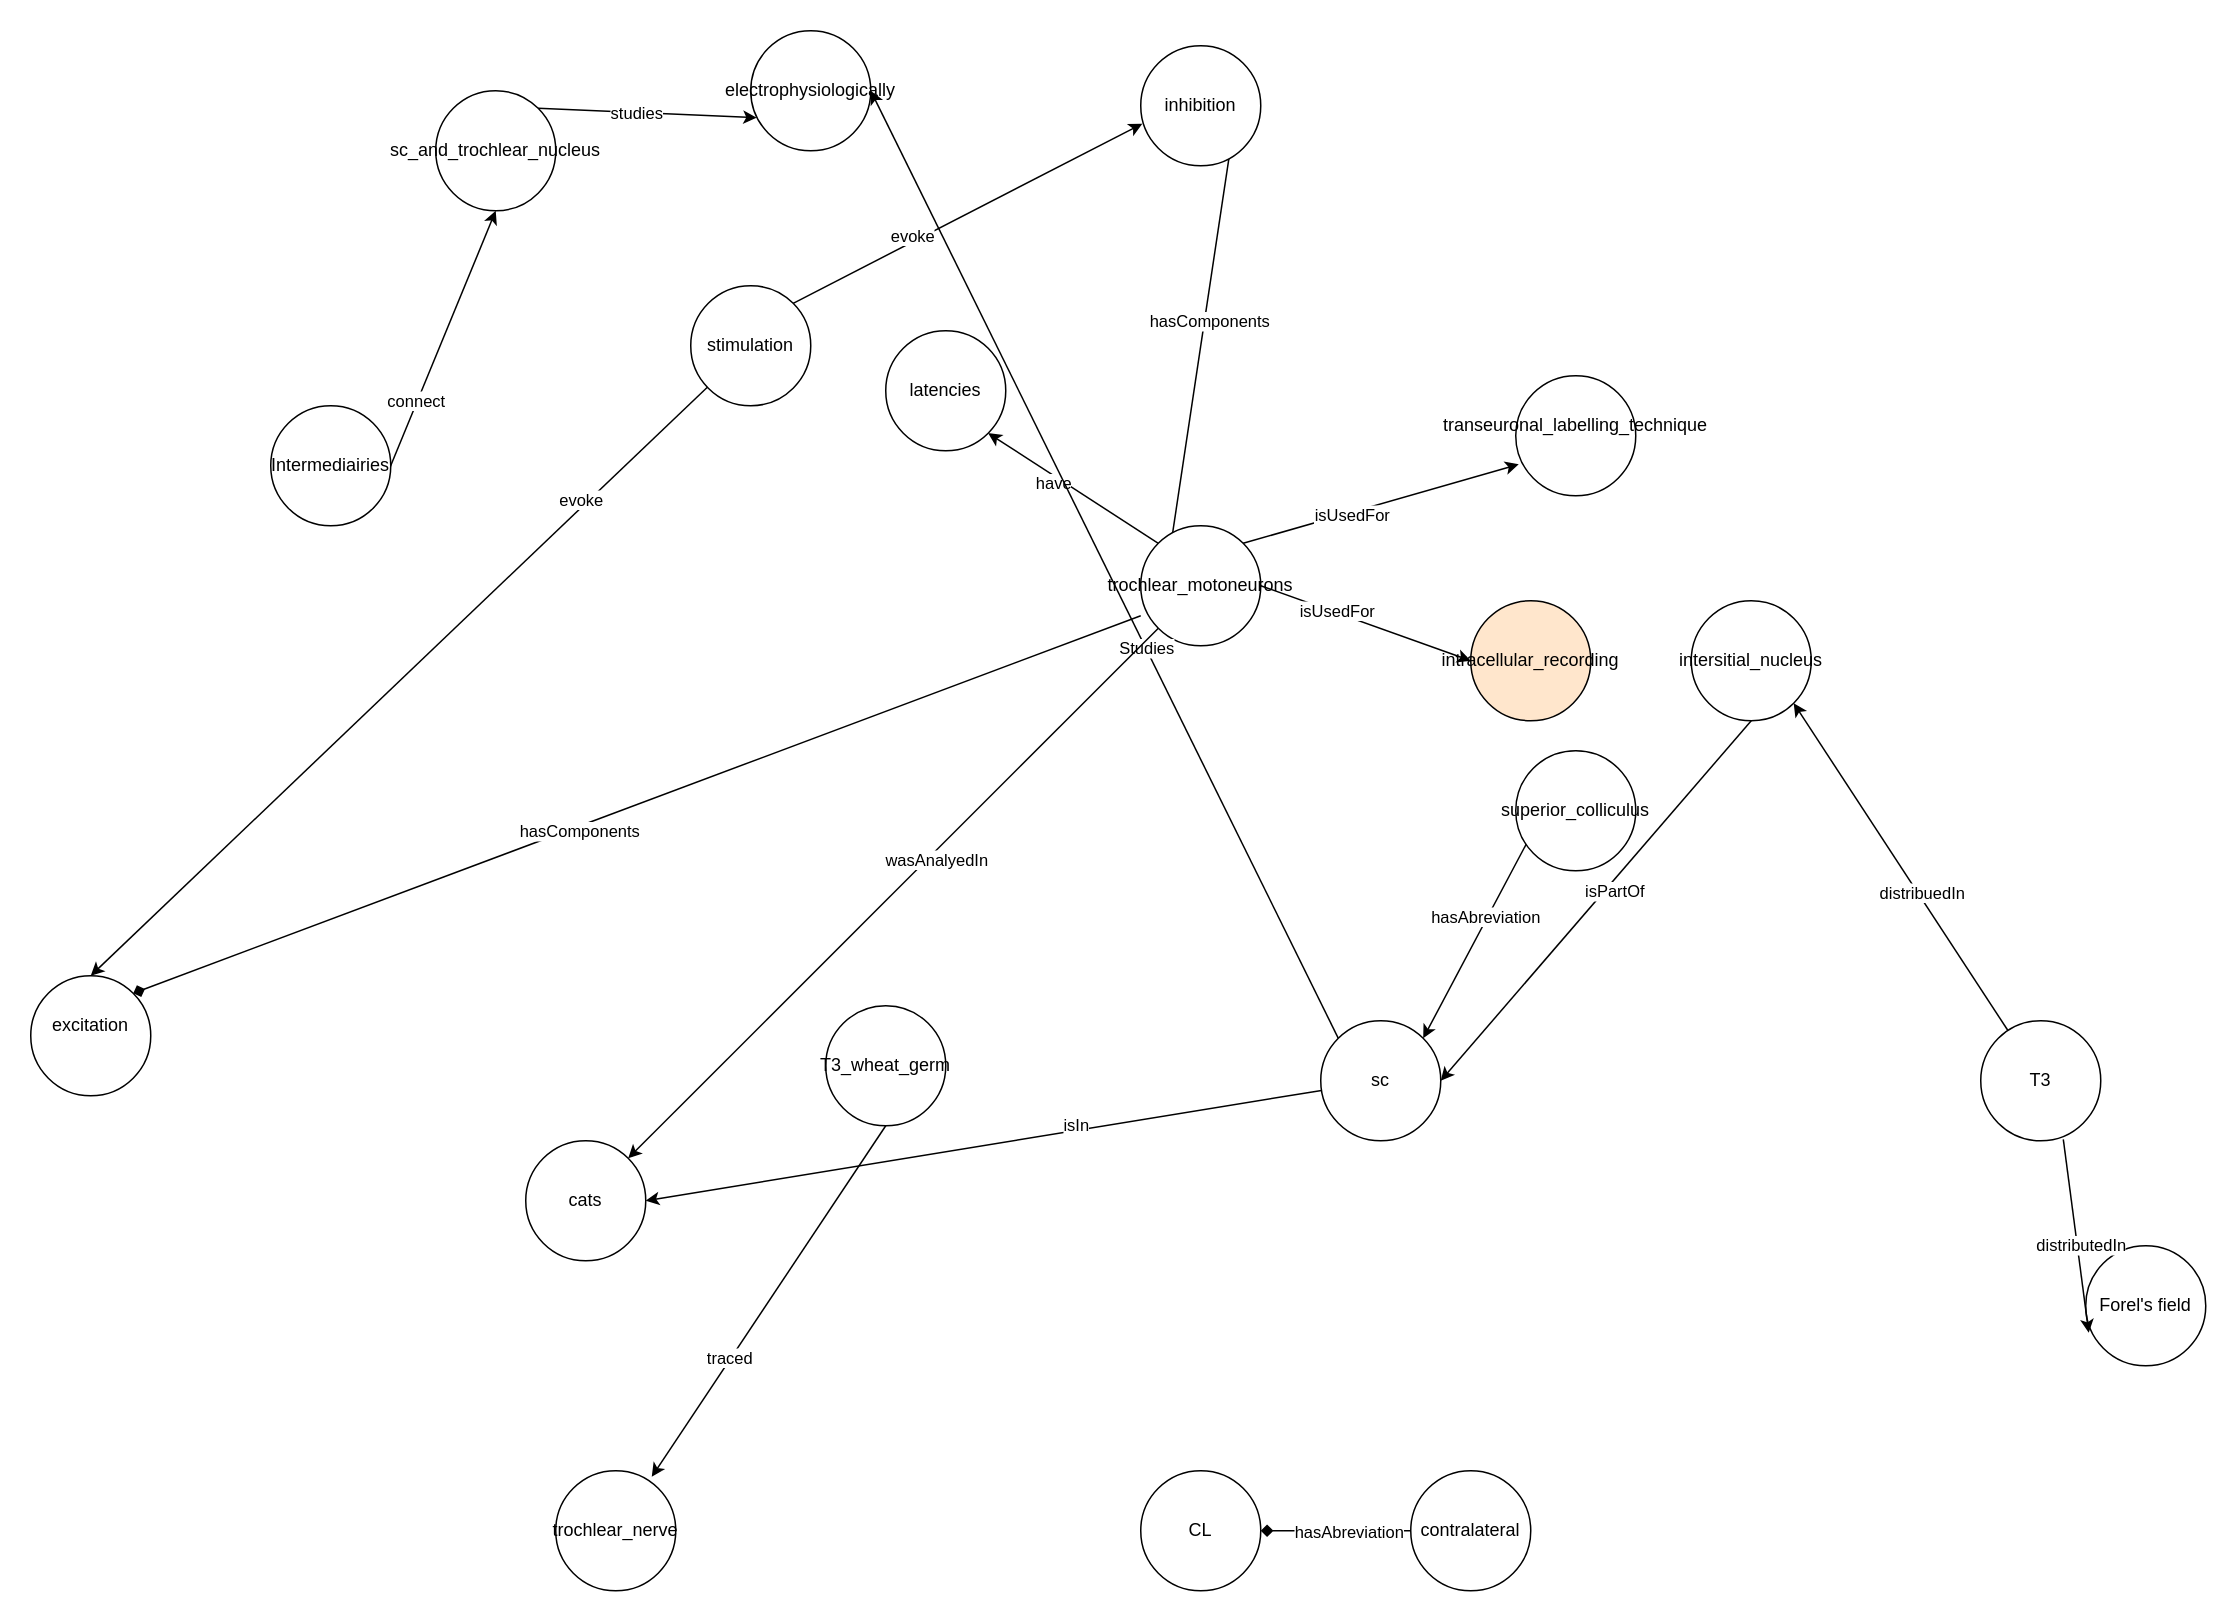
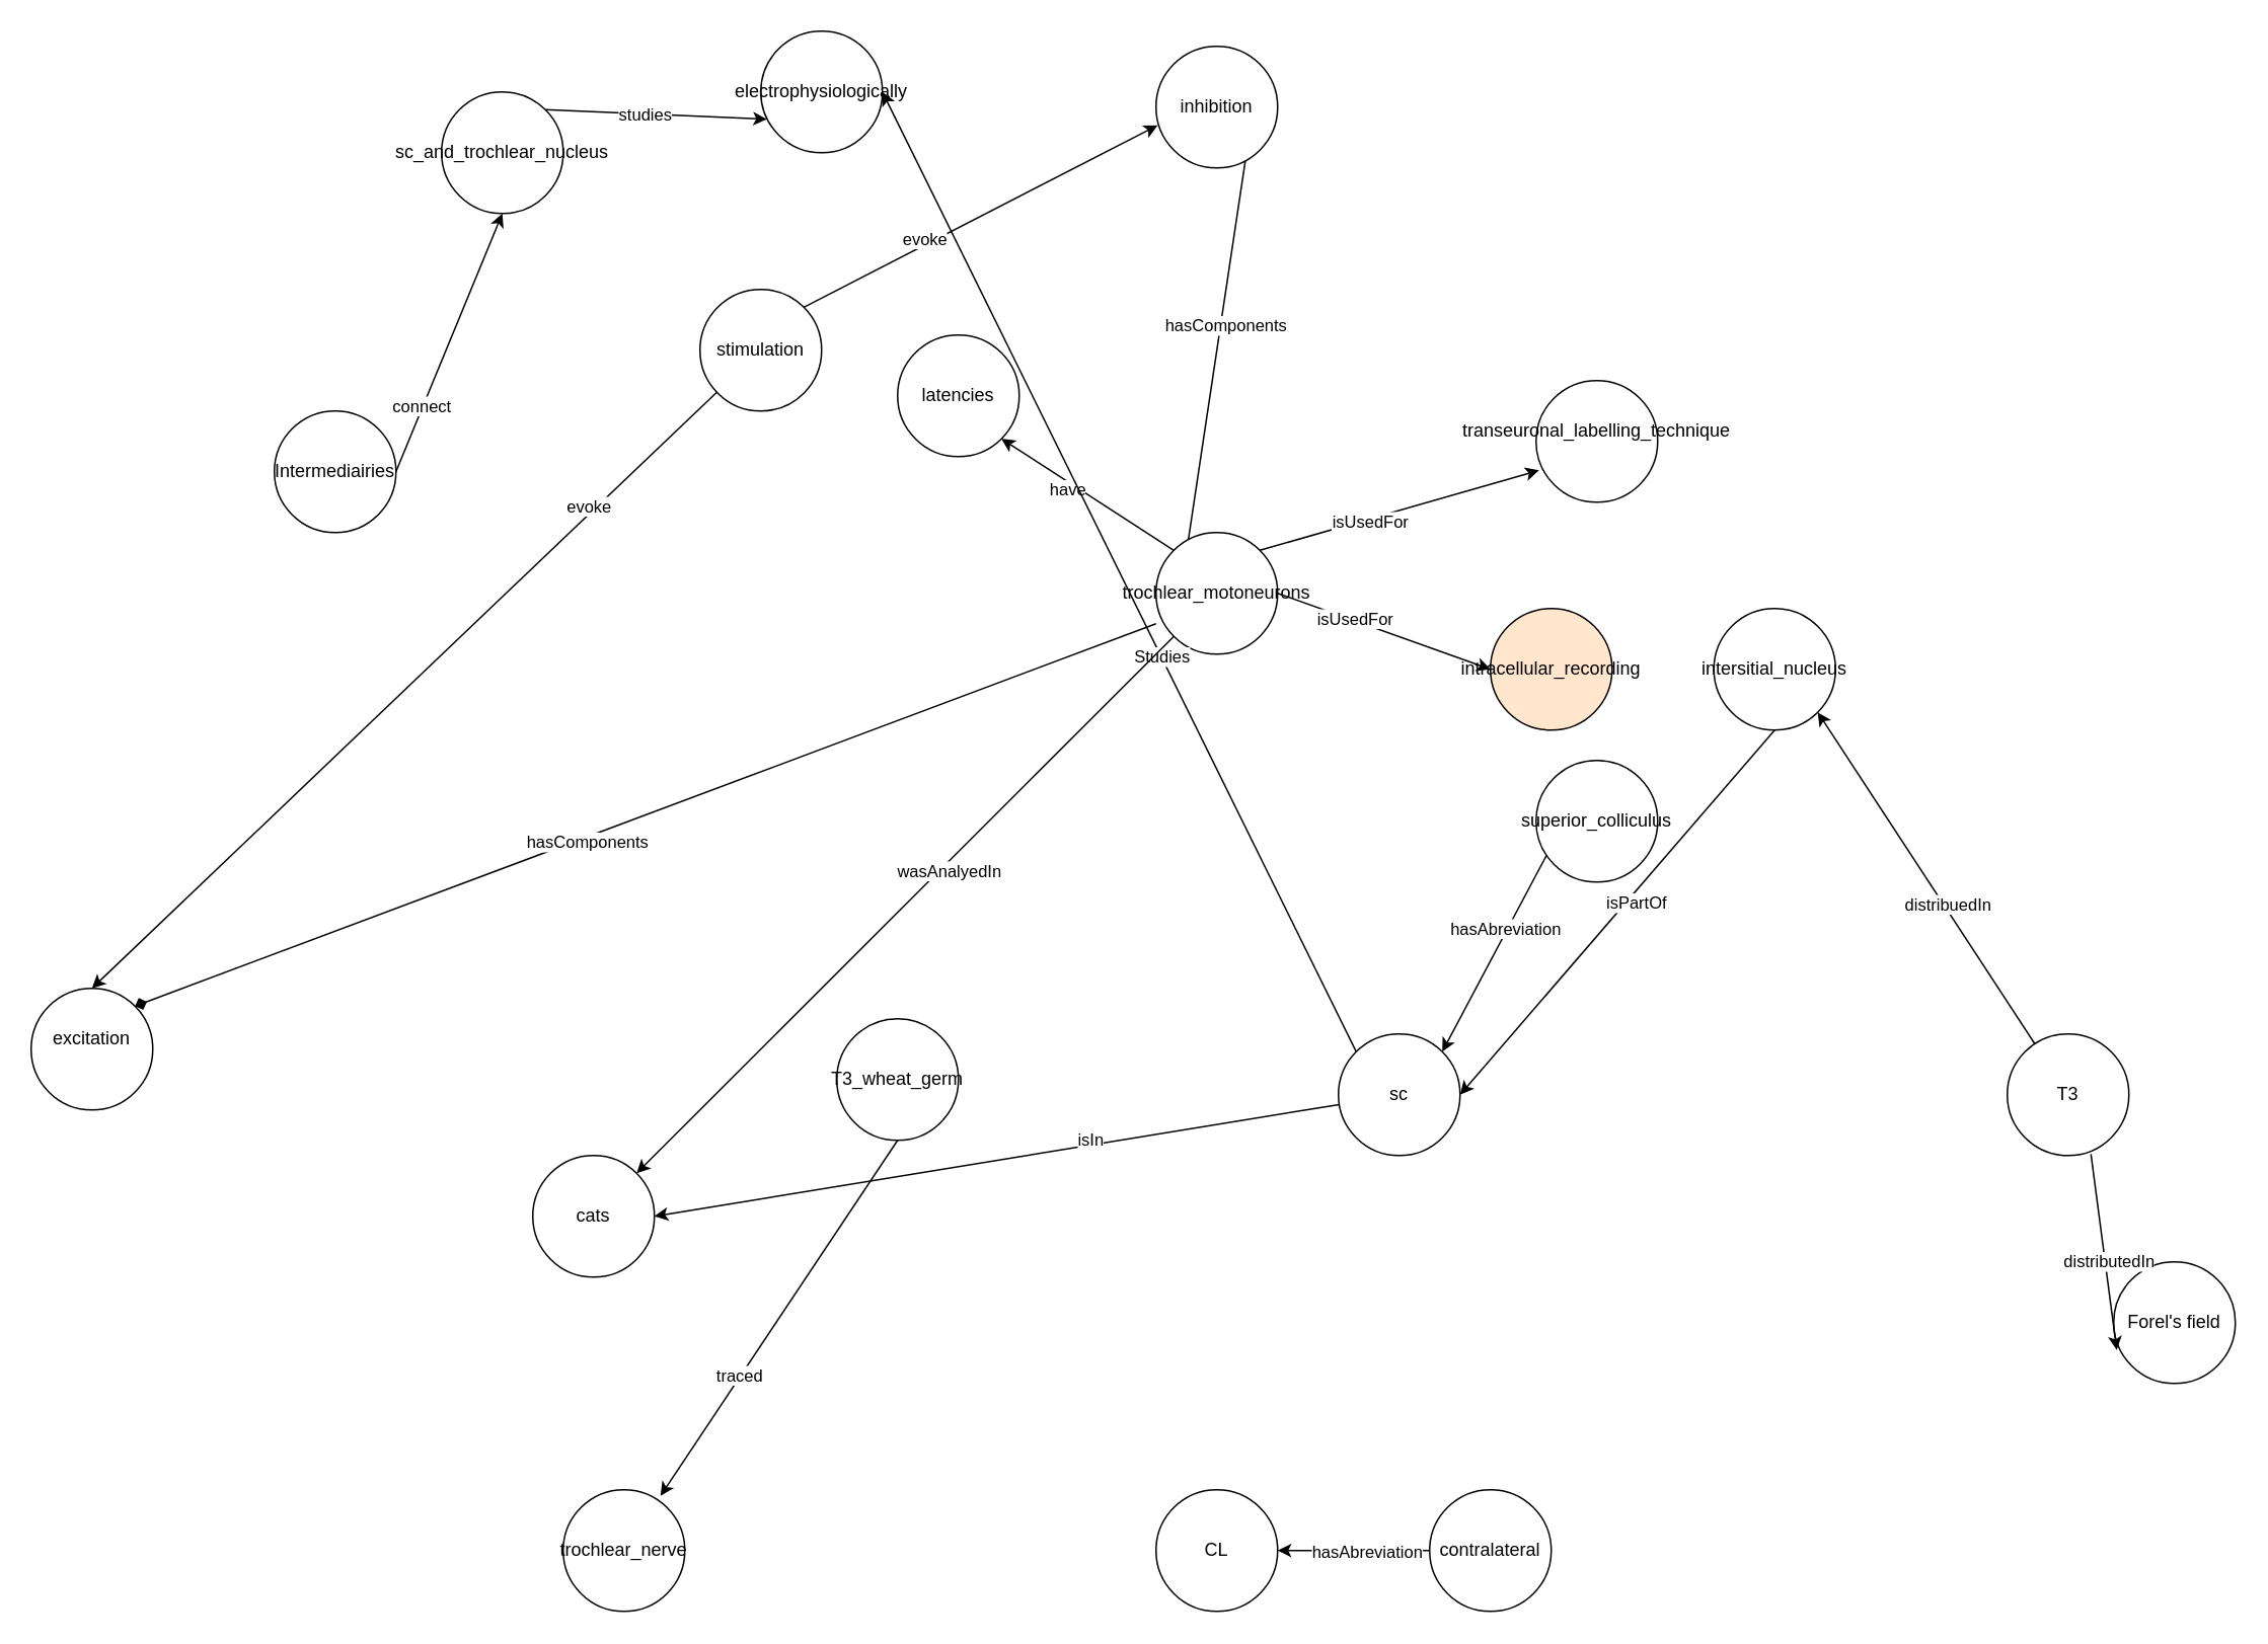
- <mxCell id="27" style="rounded=0;orthogonalLoop=1;jettySize=auto;html=1;exitX=0;exitY=0.5;exitDx=0;exitDy=0;entryX=1;entryY=0.5;entryDx=0;entryDy=0;endArrow=diamond;" edge="1" parent="1" source="29" target="30"><mxGeometry relative="1" as="geometry" /></mxCell>
+ <mxCell id="27" style="rounded=0;orthogonalLoop=1;jettySize=auto;html=1;exitX=0;exitY=0.5;exitDx=0;exitDy=0;entryX=1;entryY=0.5;entryDx=0;entryDy=0;" edge="1" parent="1" source="29" target="30"><mxGeometry relative="1" as="geometry" /></mxCell>
